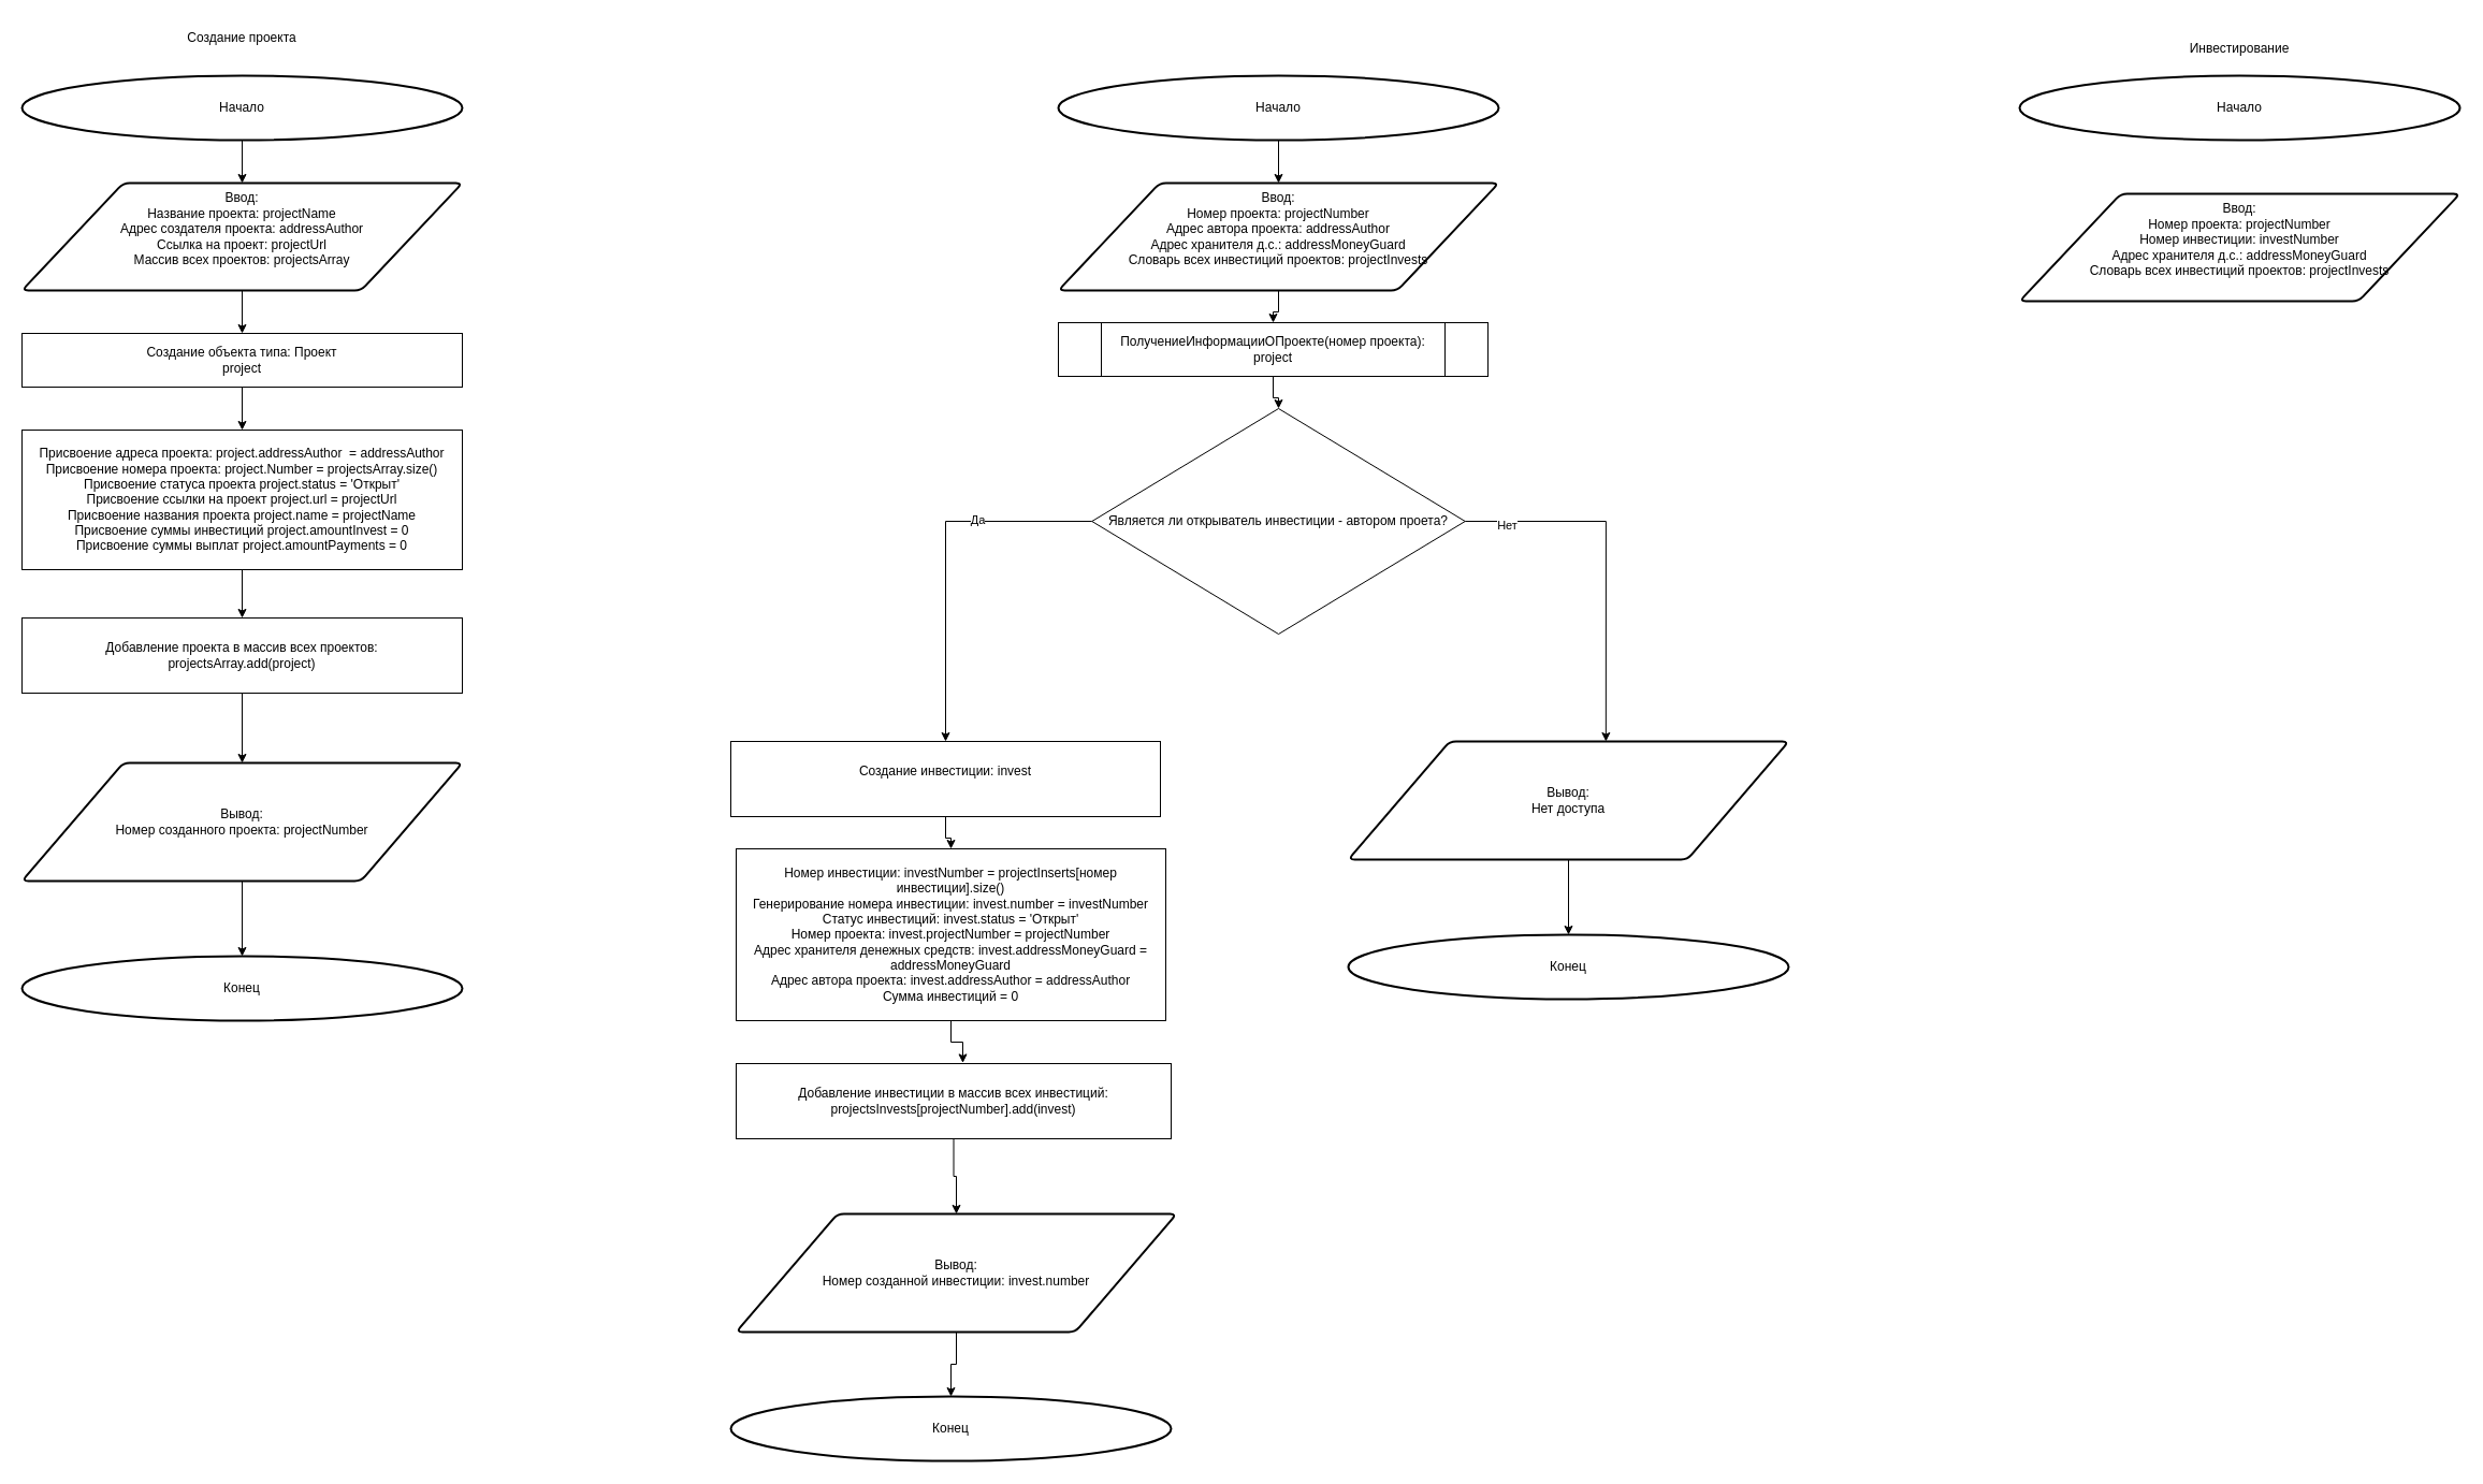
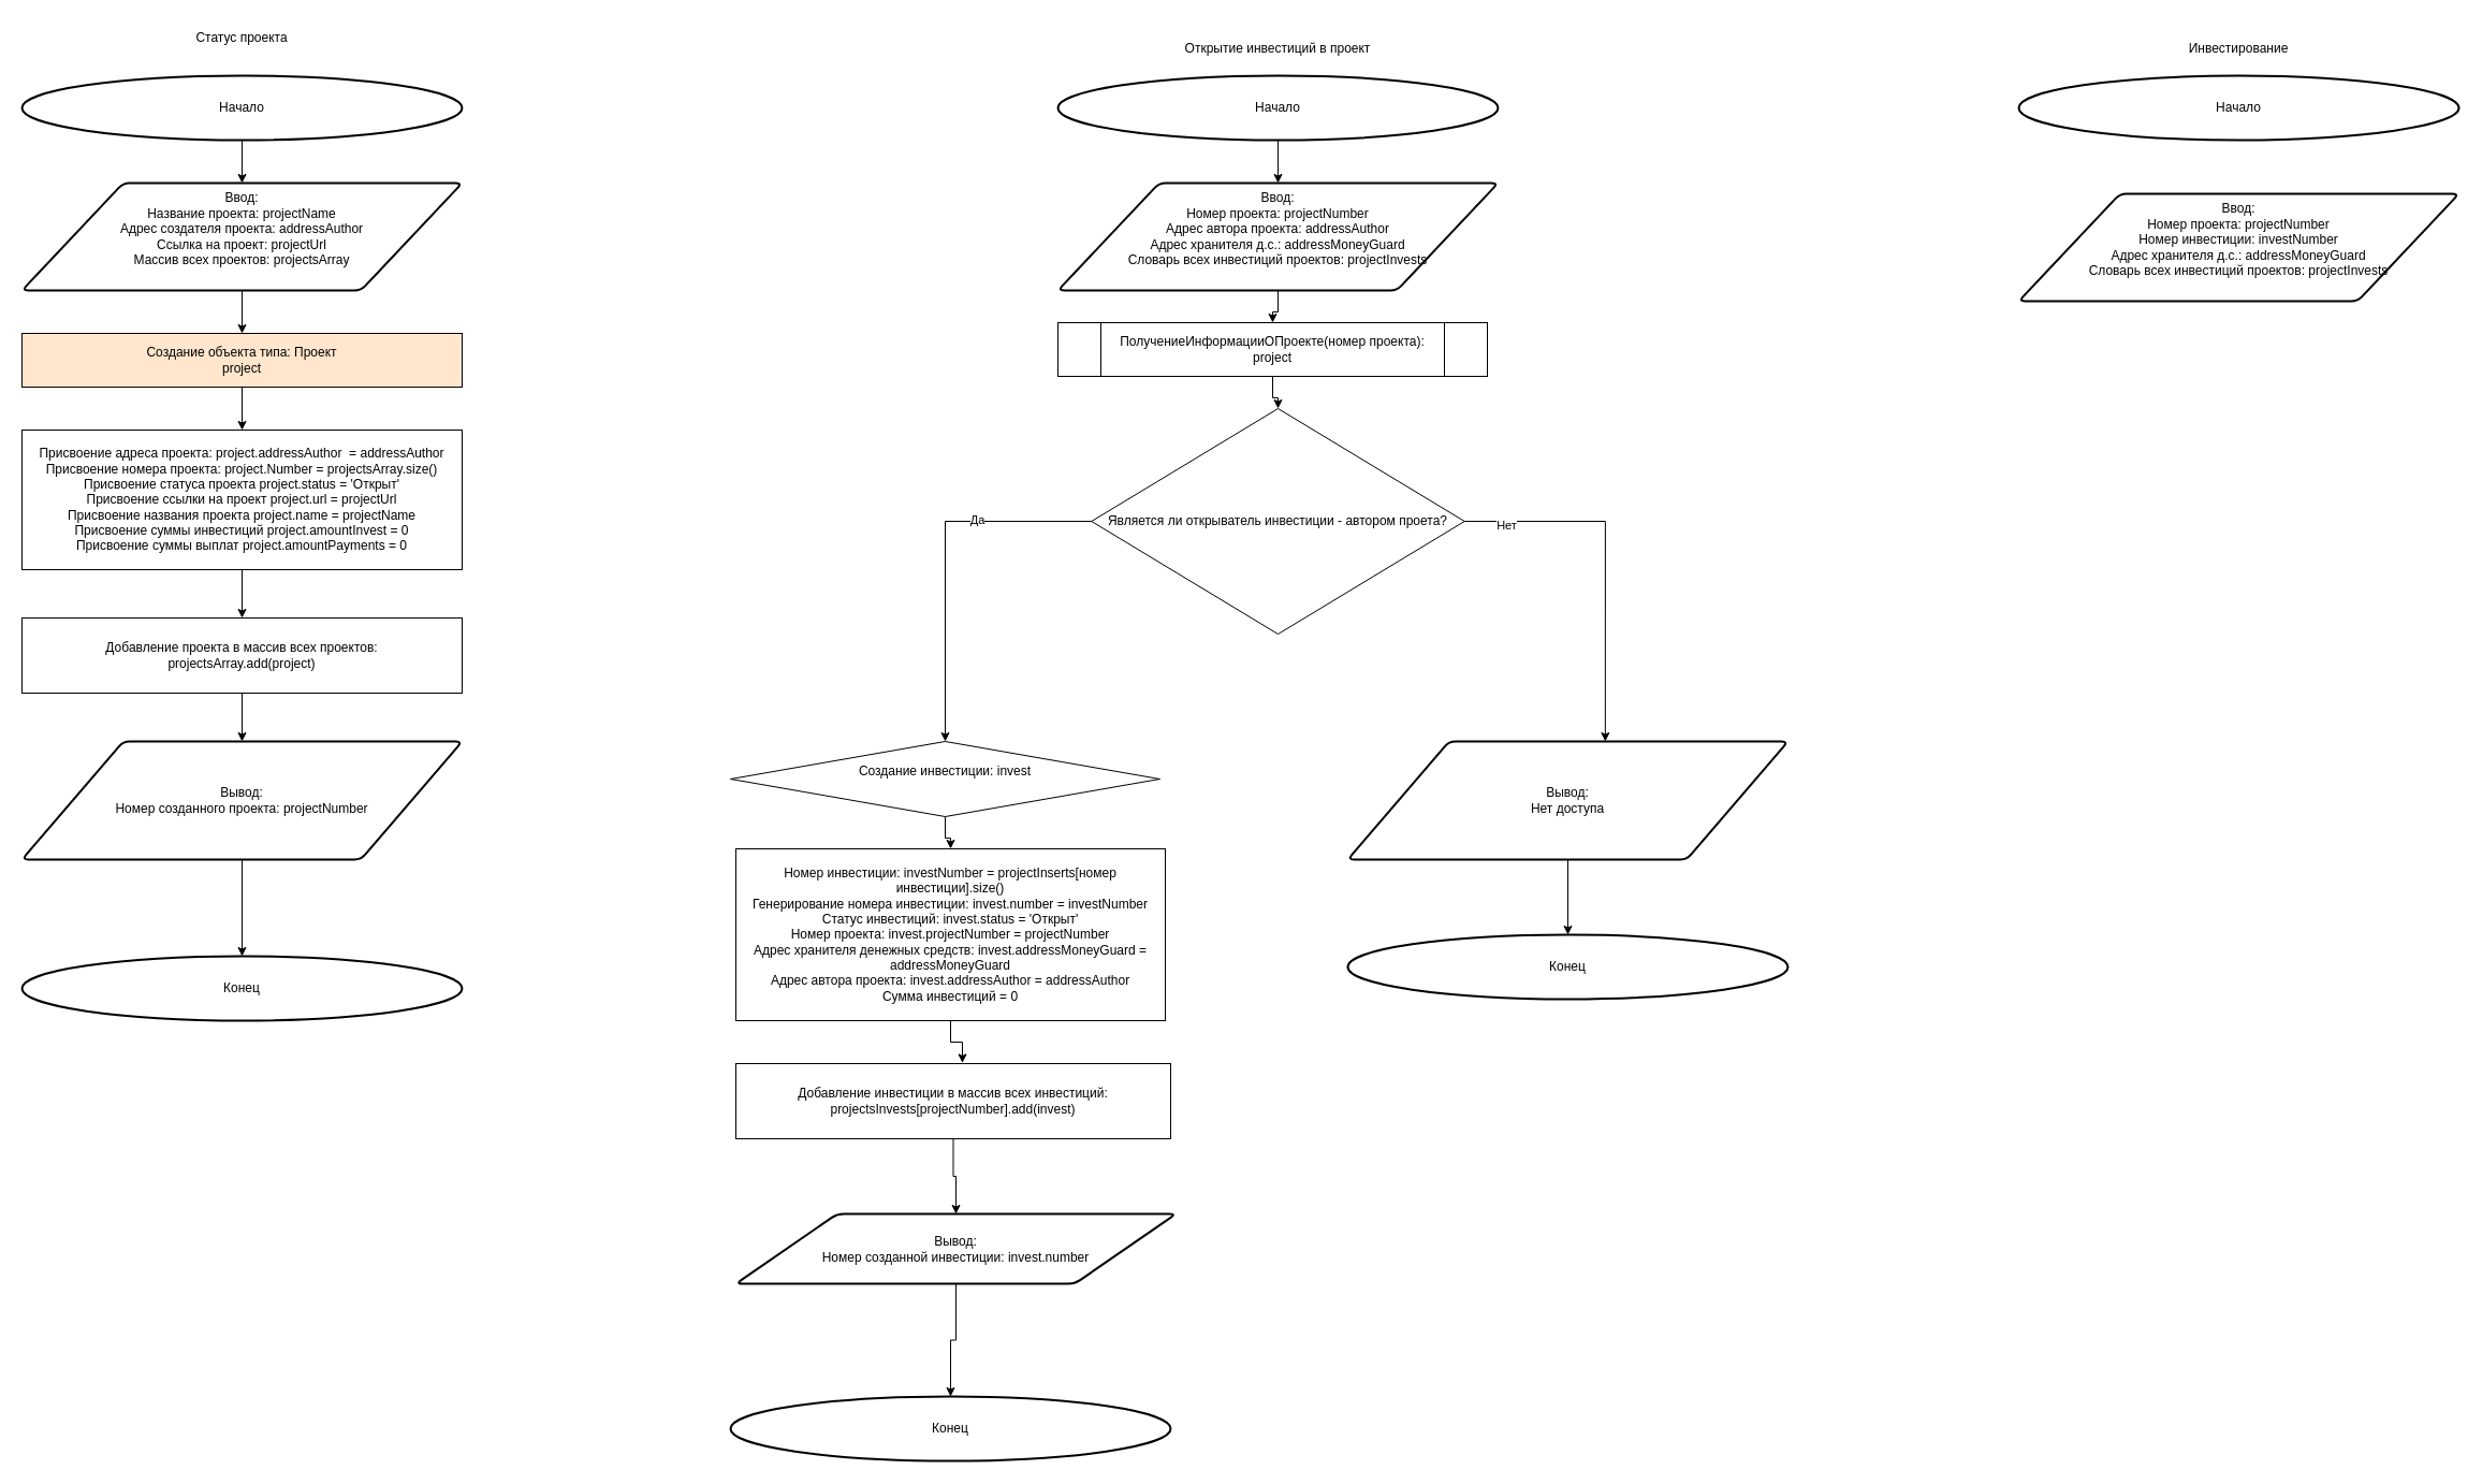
- <mxCell id="4" value="Создание проекта" style="text;html=1;align=center;verticalAlign=middle;whiteSpace=wrap;rounded=0;" parent="1" vertex="1"><mxGeometry x="170" y="20" width="110" height="30" as="geometry" /></mxCell>
+ <mxCell id="4" value="Статус проекта" style="text;html=1;align=center;verticalAlign=middle;whiteSpace=wrap;rounded=0;" parent="1" vertex="1"><mxGeometry x="170" y="20" width="110" height="30" as="geometry" /></mxCell>
+ <mxCell id="16" value="Открытие инвестиций в проект" style="text;html=1;align=center;verticalAlign=middle;whiteSpace=wrap;rounded=0;" vertex="1" parent="1"><mxGeometry x="1095" y="30" width="190" height="30" as="geometry" /></mxCell>
- <mxCell id="11" value="Создание объекта типа: Проект&lt;br&gt;project" style="rounded=0;whiteSpace=wrap;html=1;" parent="1" vertex="1"><mxGeometry x="20" y="310" width="410" height="50" as="geometry" /></mxCell>
+ <mxCell id="11" value="Создание объекта типа: Проект&lt;br&gt;project" style="rounded=0;whiteSpace=wrap;html=1;fillColor=#ffe6cc;" parent="1" vertex="1"><mxGeometry x="20" y="310" width="410" height="50" as="geometry" /></mxCell>
- <mxCell id="22" value="Создание инвестиции: invest&lt;div&gt;&lt;br&gt;&lt;/div&gt;" style="rounded=0;whiteSpace=wrap;html=1;" vertex="1" parent="1"><mxGeometry x="680" y="690" width="400" height="70" as="geometry" /></mxCell>
+ <mxCell id="22" value="Создание инвестиции: invest&lt;div&gt;&lt;br&gt;&lt;/div&gt;" style="rhombus;whiteSpace=wrap;html=1;" vertex="1" parent="1"><mxGeometry x="680" y="690" width="400" height="70" as="geometry" /></mxCell>
- <mxCell id="7" value="Вывод:&lt;br&gt;Номер созданного проекта: projectNumber" style="shape=parallelogram;html=1;strokeWidth=2;perimeter=parallelogramPerimeter;whiteSpace=wrap;rounded=1;arcSize=12;size=0.23;" parent="1" vertex="1"><mxGeometry x="20" y="710" width="410" height="110" as="geometry" /></mxCell>
+ <mxCell id="7" value="Вывод:&lt;br&gt;Номер созданного проекта: projectNumber" style="shape=parallelogram;html=1;strokeWidth=2;perimeter=parallelogramPerimeter;whiteSpace=wrap;rounded=1;arcSize=12;size=0.23;" parent="1" vertex="1"><mxGeometry x="20" y="690" width="410" height="110" as="geometry" /></mxCell>
- <mxCell id="23" value="Вывод:&lt;br&gt;Номер созданной инвестиции: invest.number" style="shape=parallelogram;html=1;strokeWidth=2;perimeter=parallelogramPerimeter;whiteSpace=wrap;rounded=1;arcSize=12;size=0.23;" vertex="1" parent="1"><mxGeometry x="685" y="1130" width="410" height="110" as="geometry" /></mxCell>
+ <mxCell id="23" value="Вывод:&lt;br&gt;Номер созданной инвестиции: invest.number" style="shape=parallelogram;html=1;strokeWidth=2;perimeter=parallelogramPerimeter;whiteSpace=wrap;rounded=1;arcSize=12;size=0.23;" vertex="1" parent="1"><mxGeometry x="685" y="1130" width="410" height="65" as="geometry" /></mxCell>
